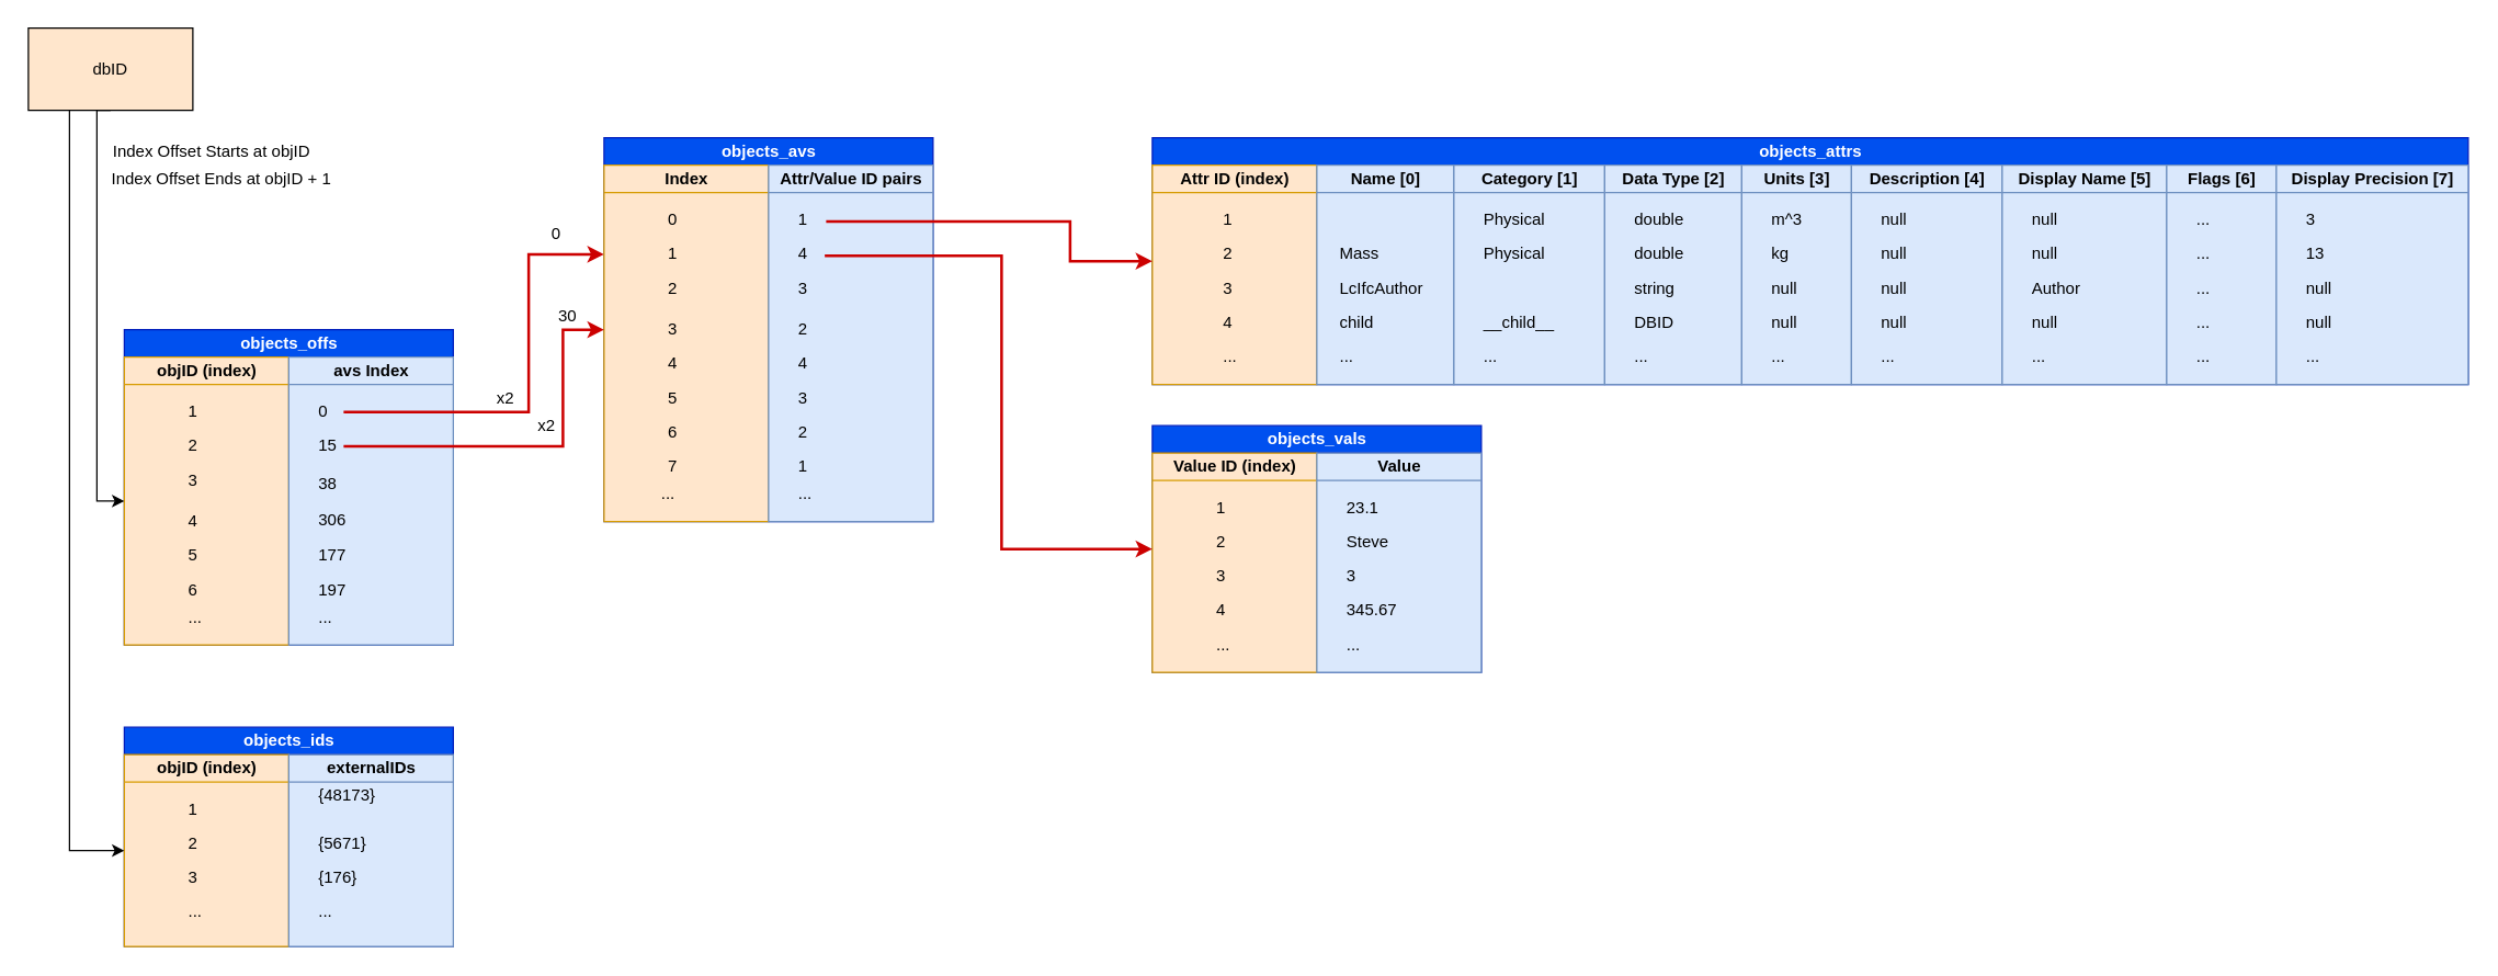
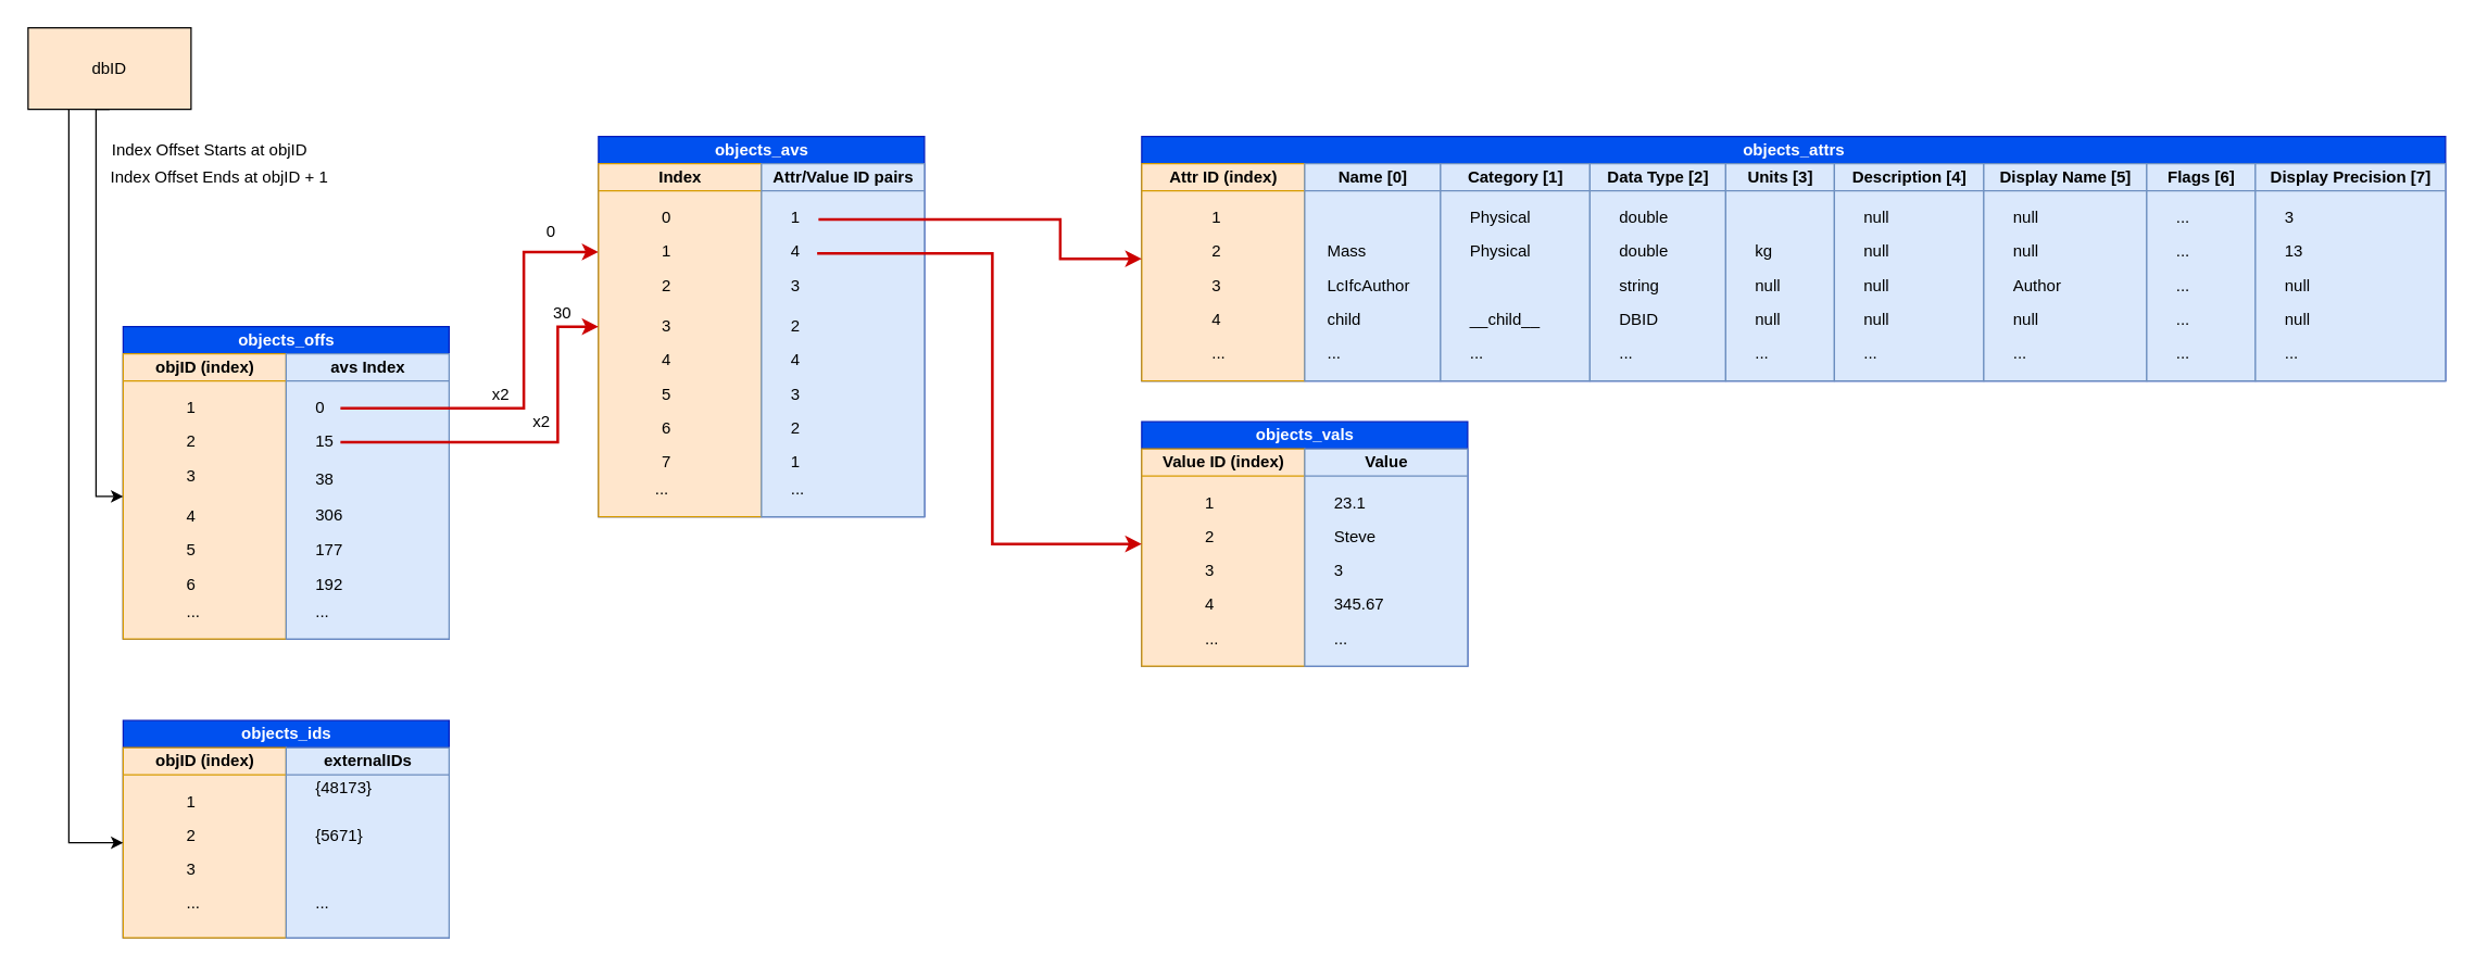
- <mxCell id="37" value="m^3" style="text;html=1;resizable=0;points=[];autosize=1;align=left;verticalAlign=top;spacingTop=-4;fontColor=#000000;" parent="36" vertex="1"><mxGeometry x="20" y="30" width="40" height="20" as="geometry" /></mxCell>
- <mxCell id="96" value="197" style="text;html=1;resizable=0;points=[];autosize=1;align=left;verticalAlign=top;spacingTop=-4;fontColor=#000000;" parent="89" vertex="1"><mxGeometry x="20" y="160" width="40" height="20" as="geometry" /></mxCell>
+ <mxCell id="96" value="192" style="text;html=1;resizable=0;points=[];autosize=1;align=left;verticalAlign=top;spacingTop=-4;fontColor=#000000;" parent="89" vertex="1"><mxGeometry x="20" y="160" width="40" height="20" as="geometry" /></mxCell>
- <mxCell id="11" value="{176}" style="text;html=1;resizable=0;points=[];autosize=1;align=left;verticalAlign=top;spacingTop=-4;fontColor=#000000;" parent="8" vertex="1"><mxGeometry x="20" y="80" width="40" height="20" as="geometry" /></mxCell>
